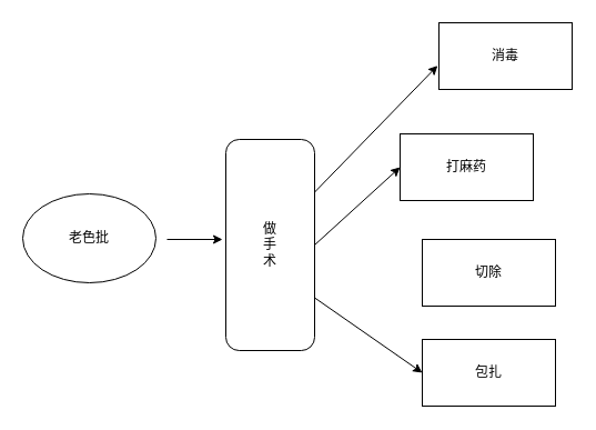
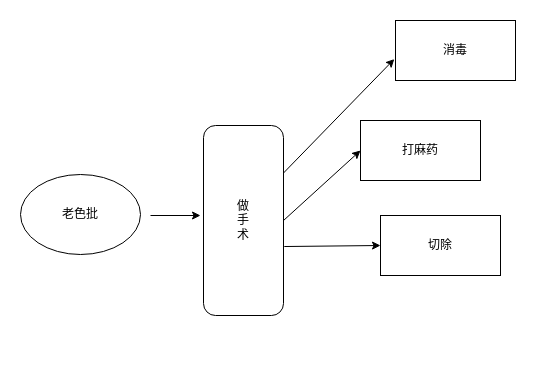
+ <mxCell id="11" value="" style="endArrow=classic;html=1;entryX=0;entryY=0.5;entryDx=0;entryDy=0;exitX=1.01;exitY=0.637;exitDx=0;exitDy=0;exitPerimeter=0;" edge="1" parent="1" source="2" target="6"><mxGeometry width="50" height="50" relative="1" as="geometry"><mxPoint x="300" y="230" as="sourcePoint" /><mxPoint x="390" y="165" as="targetPoint" /></mxGeometry></mxCell>
- <mxCell id="12" value="" style="endArrow=classic;html=1;entryX=0;entryY=0.5;entryDx=0;entryDy=0;exitX=1;exitY=0.75;exitDx=0;exitDy=0;" edge="1" parent="1" source="2" target="7"><mxGeometry width="50" height="50" relative="1" as="geometry"><mxPoint x="300.8" y="256.03" as="sourcePoint" /><mxPoint x="390" y="255" as="targetPoint" /></mxGeometry></mxCell>
- <mxCell id="7" value="包扎" style="rounded=0;whiteSpace=wrap;html=1;" vertex="1" parent="1"><mxGeometry x="380" y="305" width="120" height="60" as="geometry" /></mxCell>
